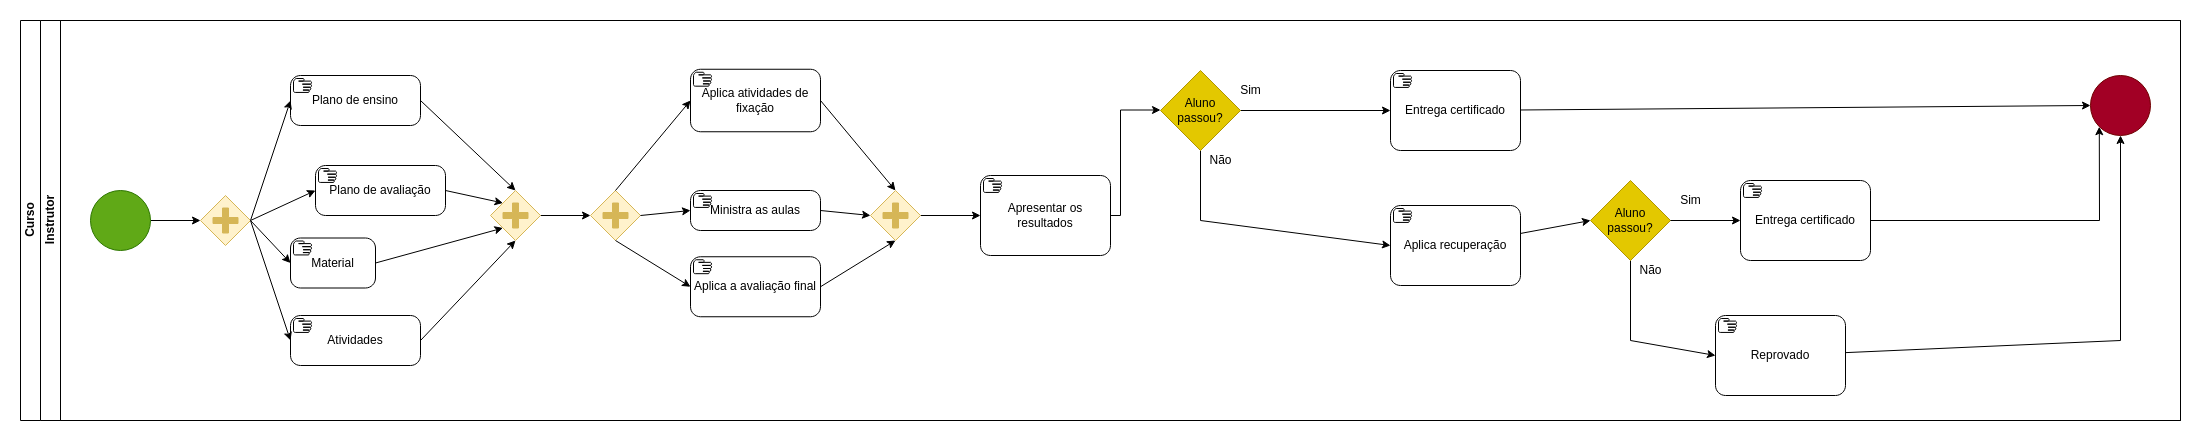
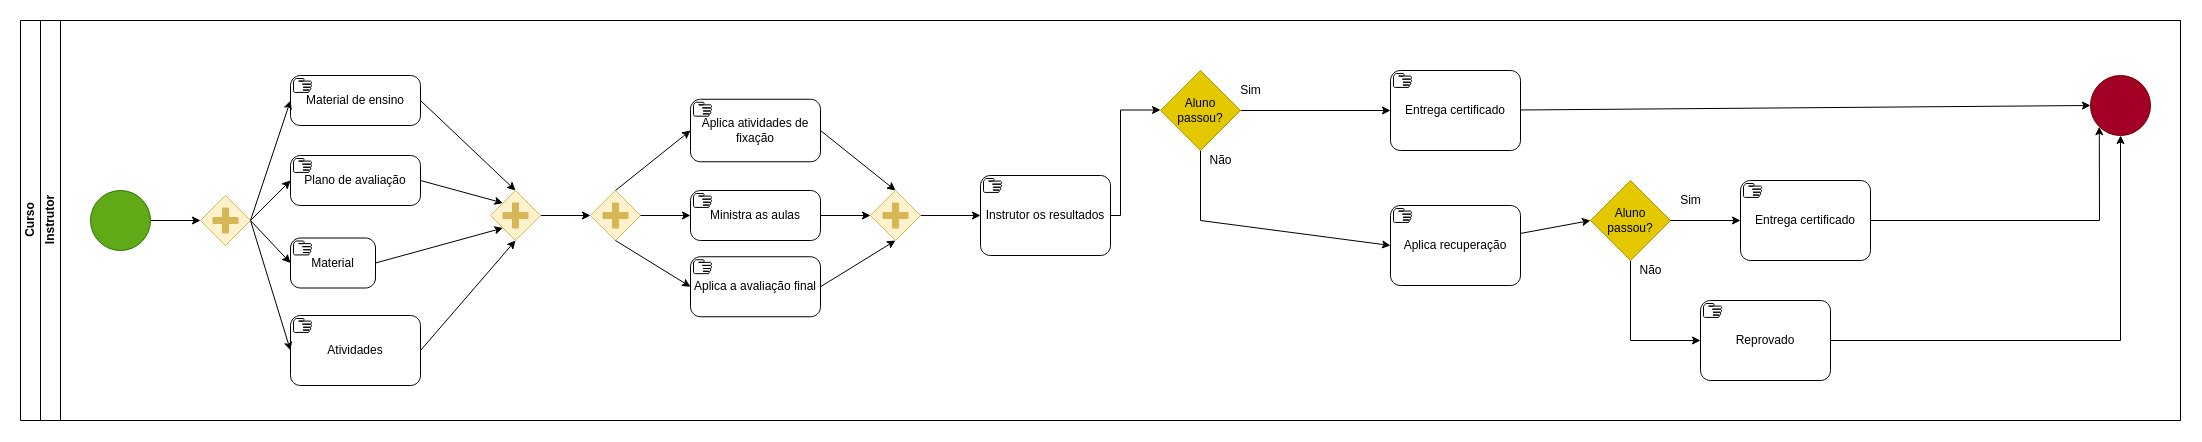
- <mxCell id="6" value="Plano de ensino" style="points=[[0.25,0,0],[0.5,0,0],[0.75,0,0],[1,0.25,0],[1,0.5,0],[1,0.75,0],[0.75,1,0],[0.5,1,0],[0.25,1,0],[0,0.75,0],[0,0.5,0],[0,0.25,0]];shape=mxgraph.bpmn.task;whiteSpace=wrap;rectStyle=rounded;size=10;taskMarker=manual;fontFamily=Helvetica;fontSize=12;fontColor=default;align=center;strokeColor=default;fillColor=default;html=1;" parent="3" vertex="1"><mxGeometry x="250" y="55" width="130" height="50" as="geometry" /></mxCell>
+ <mxCell id="6" value="Material de ensino" style="points=[[0.25,0,0],[0.5,0,0],[0.75,0,0],[1,0.25,0],[1,0.5,0],[1,0.75,0],[0.75,1,0],[0.5,1,0],[0.25,1,0],[0,0.75,0],[0,0.5,0],[0,0.25,0]];shape=mxgraph.bpmn.task;whiteSpace=wrap;rectStyle=rounded;size=10;taskMarker=manual;fontFamily=Helvetica;fontSize=12;fontColor=default;align=center;strokeColor=default;fillColor=default;html=1;" parent="3" vertex="1"><mxGeometry x="250" y="55" width="130" height="50" as="geometry" /></mxCell>
- <mxCell id="40" value="Aplica atividades de fixação" style="points=[[0.25,0,0],[0.5,0,0],[0.75,0,0],[1,0.25,0],[1,0.5,0],[1,0.75,0],[0.75,1,0],[0.5,1,0],[0.25,1,0],[0,0.75,0],[0,0.5,0],[0,0.25,0]];shape=mxgraph.bpmn.task;whiteSpace=wrap;rectStyle=rounded;size=10;taskMarker=manual;fontFamily=Helvetica;fontSize=12;fontColor=default;align=center;strokeColor=default;fillColor=default;html=1;" vertex="1" parent="3"><mxGeometry x="650" y="48.75" width="130" height="62.5" as="geometry" /></mxCell>
+ <mxCell id="40" value="Aplica atividades de fixação" style="points=[[0.25,0,0],[0.5,0,0],[0.75,0,0],[1,0.25,0],[1,0.5,0],[1,0.75,0],[0.75,1,0],[0.5,1,0],[0.25,1,0],[0,0.75,0],[0,0.5,0],[0,0.25,0]];shape=mxgraph.bpmn.task;whiteSpace=wrap;rectStyle=rounded;size=10;taskMarker=manual;fontFamily=Helvetica;fontSize=12;fontColor=default;align=center;strokeColor=default;fillColor=default;html=1;" vertex="1" parent="3"><mxGeometry x="650" y="78.75" width="130" height="62.5" as="geometry" /></mxCell>
- <mxCell id="25" value="Plano de avaliação" style="points=[[0.25,0,0],[0.5,0,0],[0.75,0,0],[1,0.25,0],[1,0.5,0],[1,0.75,0],[0.75,1,0],[0.5,1,0],[0.25,1,0],[0,0.75,0],[0,0.5,0],[0,0.25,0]];shape=mxgraph.bpmn.task;whiteSpace=wrap;rectStyle=rounded;size=10;taskMarker=manual;fontFamily=Helvetica;fontSize=12;fontColor=default;align=center;strokeColor=default;fillColor=default;html=1;" vertex="1" parent="3"><mxGeometry x="275" y="145" width="130" height="50" as="geometry" /></mxCell>
+ <mxCell id="25" value="Plano de avaliação" style="points=[[0.25,0,0],[0.5,0,0],[0.75,0,0],[1,0.25,0],[1,0.5,0],[1,0.75,0],[0.75,1,0],[0.5,1,0],[0.25,1,0],[0,0.75,0],[0,0.5,0],[0,0.25,0]];shape=mxgraph.bpmn.task;whiteSpace=wrap;rectStyle=rounded;size=10;taskMarker=manual;fontFamily=Helvetica;fontSize=12;fontColor=default;align=center;strokeColor=default;fillColor=default;html=1;" vertex="1" parent="3"><mxGeometry x="250" y="135" width="130" height="50" as="geometry" /></mxCell>
- <mxCell id="41" value="Ministra as aulas" style="points=[[0.25,0,0],[0.5,0,0],[0.75,0,0],[1,0.25,0],[1,0.5,0],[1,0.75,0],[0.75,1,0],[0.5,1,0],[0.25,1,0],[0,0.75,0],[0,0.5,0],[0,0.25,0]];shape=mxgraph.bpmn.task;whiteSpace=wrap;rectStyle=rounded;size=10;taskMarker=manual;fontFamily=Helvetica;fontSize=12;fontColor=default;align=center;strokeColor=default;fillColor=default;html=1;" vertex="1" parent="3"><mxGeometry x="650" y="170" width="130" height="40" as="geometry" /></mxCell>
+ <mxCell id="41" value="Ministra as aulas" style="points=[[0.25,0,0],[0.5,0,0],[0.75,0,0],[1,0.25,0],[1,0.5,0],[1,0.75,0],[0.75,1,0],[0.5,1,0],[0.25,1,0],[0,0.75,0],[0,0.5,0],[0,0.25,0]];shape=mxgraph.bpmn.task;whiteSpace=wrap;rectStyle=rounded;size=10;taskMarker=manual;fontFamily=Helvetica;fontSize=12;fontColor=default;align=center;strokeColor=default;fillColor=default;html=1;" vertex="1" parent="3"><mxGeometry x="650" y="170" width="130" height="50" as="geometry" /></mxCell>
- <mxCell id="8" value="Apresentar os resultados" style="points=[[0.25,0,0],[0.5,0,0],[0.75,0,0],[1,0.25,0],[1,0.5,0],[1,0.75,0],[0.75,1,0],[0.5,1,0],[0.25,1,0],[0,0.75,0],[0,0.5,0],[0,0.25,0]];shape=mxgraph.bpmn.task;whiteSpace=wrap;rectStyle=rounded;size=10;taskMarker=manual;fontFamily=Helvetica;fontSize=12;fontColor=default;align=center;strokeColor=default;fillColor=default;html=1;" parent="3" vertex="1"><mxGeometry x="940" y="155" width="130" height="80" as="geometry" /></mxCell>
+ <mxCell id="8" value="Instrutor os resultados" style="points=[[0.25,0,0],[0.5,0,0],[0.75,0,0],[1,0.25,0],[1,0.5,0],[1,0.75,0],[0.75,1,0],[0.5,1,0],[0.25,1,0],[0,0.75,0],[0,0.5,0],[0,0.25,0]];shape=mxgraph.bpmn.task;whiteSpace=wrap;rectStyle=rounded;size=10;taskMarker=manual;fontFamily=Helvetica;fontSize=12;fontColor=default;align=center;strokeColor=default;fillColor=default;html=1;" parent="3" vertex="1"><mxGeometry x="940" y="155" width="130" height="80" as="geometry" /></mxCell>
- <mxCell id="27" value="Atividades" style="points=[[0.25,0,0],[0.5,0,0],[0.75,0,0],[1,0.25,0],[1,0.5,0],[1,0.75,0],[0.75,1,0],[0.5,1,0],[0.25,1,0],[0,0.75,0],[0,0.5,0],[0,0.25,0]];shape=mxgraph.bpmn.task;whiteSpace=wrap;rectStyle=rounded;size=10;taskMarker=manual;fontFamily=Helvetica;fontSize=12;fontColor=default;align=center;strokeColor=default;fillColor=default;html=1;" vertex="1" parent="3"><mxGeometry x="250" y="295" width="130" height="50" as="geometry" /></mxCell>
+ <mxCell id="27" value="Atividades" style="points=[[0.25,0,0],[0.5,0,0],[0.75,0,0],[1,0.25,0],[1,0.5,0],[1,0.75,0],[0.75,1,0],[0.5,1,0],[0.25,1,0],[0,0.75,0],[0,0.5,0],[0,0.25,0]];shape=mxgraph.bpmn.task;whiteSpace=wrap;rectStyle=rounded;size=10;taskMarker=manual;fontFamily=Helvetica;fontSize=12;fontColor=default;align=center;strokeColor=default;fillColor=default;html=1;" vertex="1" parent="3"><mxGeometry x="250" y="295" width="130" height="70" as="geometry" /></mxCell>
- <mxCell id="24" value="Reprovado" style="points=[[0.25,0,0],[0.5,0,0],[0.75,0,0],[1,0.25,0],[1,0.5,0],[1,0.75,0],[0.75,1,0],[0.5,1,0],[0.25,1,0],[0,0.75,0],[0,0.5,0],[0,0.25,0]];shape=mxgraph.bpmn.task;whiteSpace=wrap;rectStyle=rounded;size=10;taskMarker=manual;fontFamily=Helvetica;fontSize=12;fontColor=default;align=center;strokeColor=default;fillColor=default;html=1;" parent="3" vertex="1"><mxGeometry x="1675" y="295" width="130" height="80" as="geometry" /></mxCell>
+ <mxCell id="24" value="Reprovado" style="points=[[0.25,0,0],[0.5,0,0],[0.75,0,0],[1,0.25,0],[1,0.5,0],[1,0.75,0],[0.75,1,0],[0.5,1,0],[0.25,1,0],[0,0.75,0],[0,0.5,0],[0,0.25,0]];shape=mxgraph.bpmn.task;whiteSpace=wrap;rectStyle=rounded;size=10;taskMarker=manual;fontFamily=Helvetica;fontSize=12;fontColor=default;align=center;strokeColor=default;fillColor=default;html=1;" parent="3" vertex="1"><mxGeometry x="1660" y="280" width="130" height="80" as="geometry" /></mxCell>
